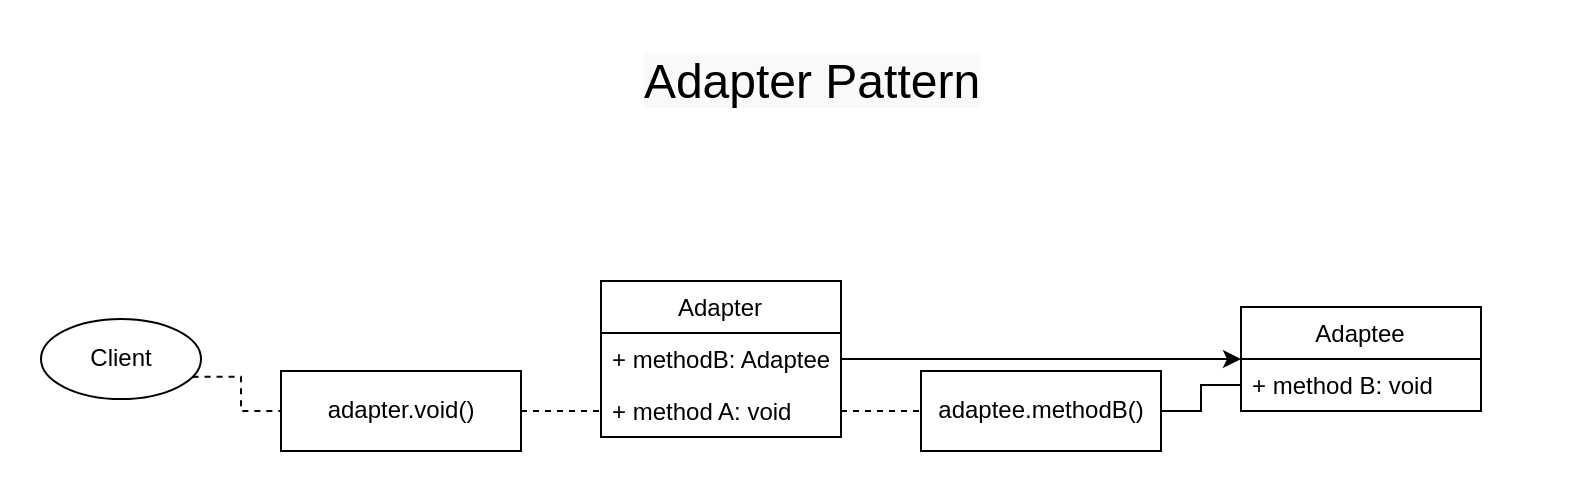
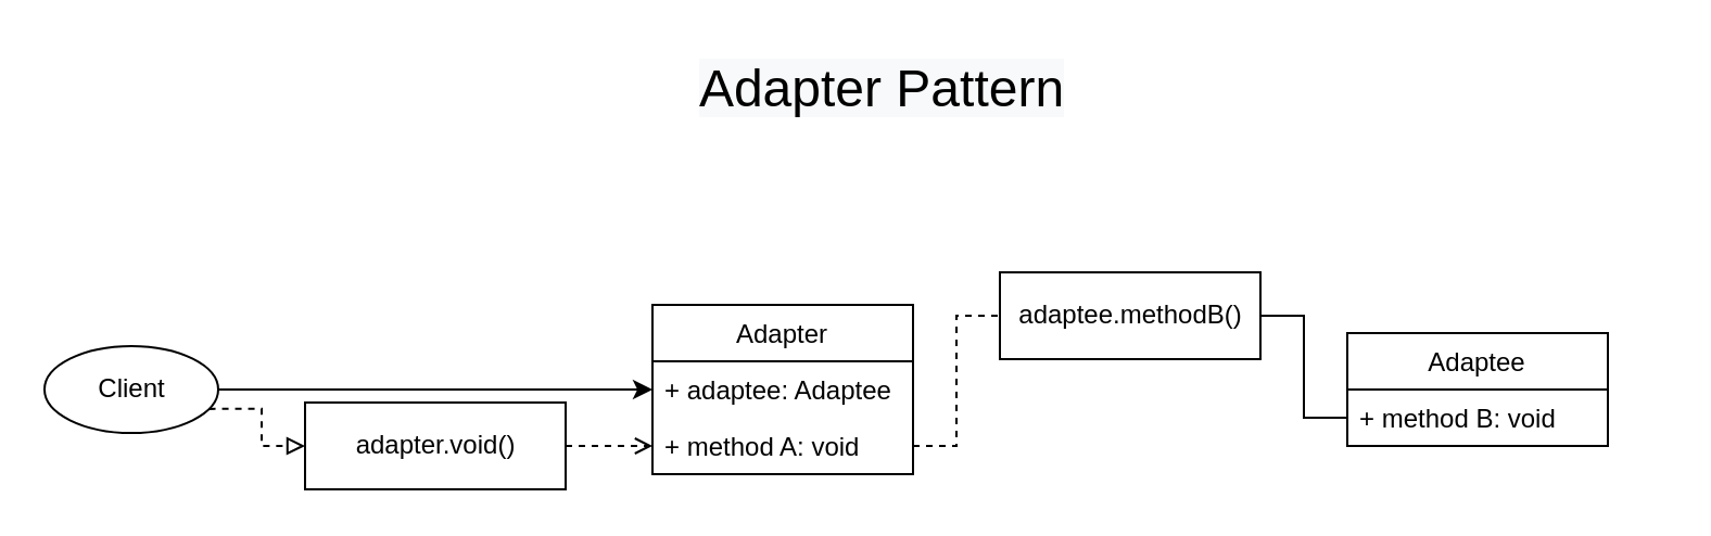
+ <mxCell id="6" style="edgeStyle=orthogonalEdgeStyle;rounded=0;orthogonalLoop=1;jettySize=auto;html=1;exitX=1;exitY=0.5;exitDx=0;exitDy=0;fontSize=12;" edge="1" parent="1" source="8" target="3"><mxGeometry relative="1" as="geometry" /></mxCell>
- <mxCell id="13" style="edgeStyle=orthogonalEdgeStyle;rounded=0;orthogonalLoop=1;jettySize=auto;html=1;fontSize=12;" edge="1" parent="1" source="3" target="9"><mxGeometry relative="1" as="geometry" /></mxCell>
- <mxCell id="4" value="+ methodB: Adaptee" style="text;strokeColor=none;fillColor=none;align=left;verticalAlign=top;spacingLeft=4;spacingRight=4;overflow=hidden;rotatable=0;points=[[0,0.5],[1,0.5]];portConstraint=eastwest;fontSize=12;" vertex="1" parent="3"><mxGeometry y="26" width="120" height="26" as="geometry" /></mxCell>
+ <mxCell id="4" value="+ adaptee: Adaptee" style="text;strokeColor=none;fillColor=none;align=left;verticalAlign=top;spacingLeft=4;spacingRight=4;overflow=hidden;rotatable=0;points=[[0,0.5],[1,0.5]];portConstraint=eastwest;fontSize=12;" vertex="1" parent="3"><mxGeometry y="26" width="120" height="26" as="geometry" /></mxCell>
- <mxCell id="7" style="edgeStyle=orthogonalEdgeStyle;rounded=0;orthogonalLoop=1;jettySize=auto;html=1;dashed=1;fontSize=12;endArrow=none;endFill=0;exitX=1;exitY=0.75;exitDx=0;exitDy=0;" edge="1" parent="1" source="8" target="15"><mxGeometry relative="1" as="geometry" /></mxCell>
+ <mxCell id="7" style="edgeStyle=orthogonalEdgeStyle;rounded=0;orthogonalLoop=1;jettySize=auto;html=1;dashed=1;fontSize=12;endArrow=block;endFill=0;exitX=1;exitY=0.75;exitDx=0;exitDy=0;" edge="1" parent="1" source="8" target="15"><mxGeometry relative="1" as="geometry" /></mxCell>
- <mxCell id="14" style="edgeStyle=orthogonalEdgeStyle;rounded=0;orthogonalLoop=1;jettySize=auto;html=1;dashed=1;fontSize=12;endArrow=none;endFill=0;" edge="1" parent="1" source="15" target="5"><mxGeometry relative="1" as="geometry" /></mxCell>
+ <mxCell id="14" style="edgeStyle=orthogonalEdgeStyle;rounded=0;orthogonalLoop=1;jettySize=auto;html=1;dashed=1;fontSize=12;endArrow=open;endFill=0;" edge="1" parent="1" source="15" target="5"><mxGeometry relative="1" as="geometry" /></mxCell>
- <mxCell id="12" value="adaptee.methodB()" style="html=1;fontSize=12;align=center;" vertex="1" parent="1"><mxGeometry x="460" y="185" width="120" height="40" as="geometry" /></mxCell>
+ <mxCell id="12" value="adaptee.methodB()" style="html=1;fontSize=12;align=center;" vertex="1" parent="1"><mxGeometry x="460" y="125" width="120" height="40" as="geometry" /></mxCell>
